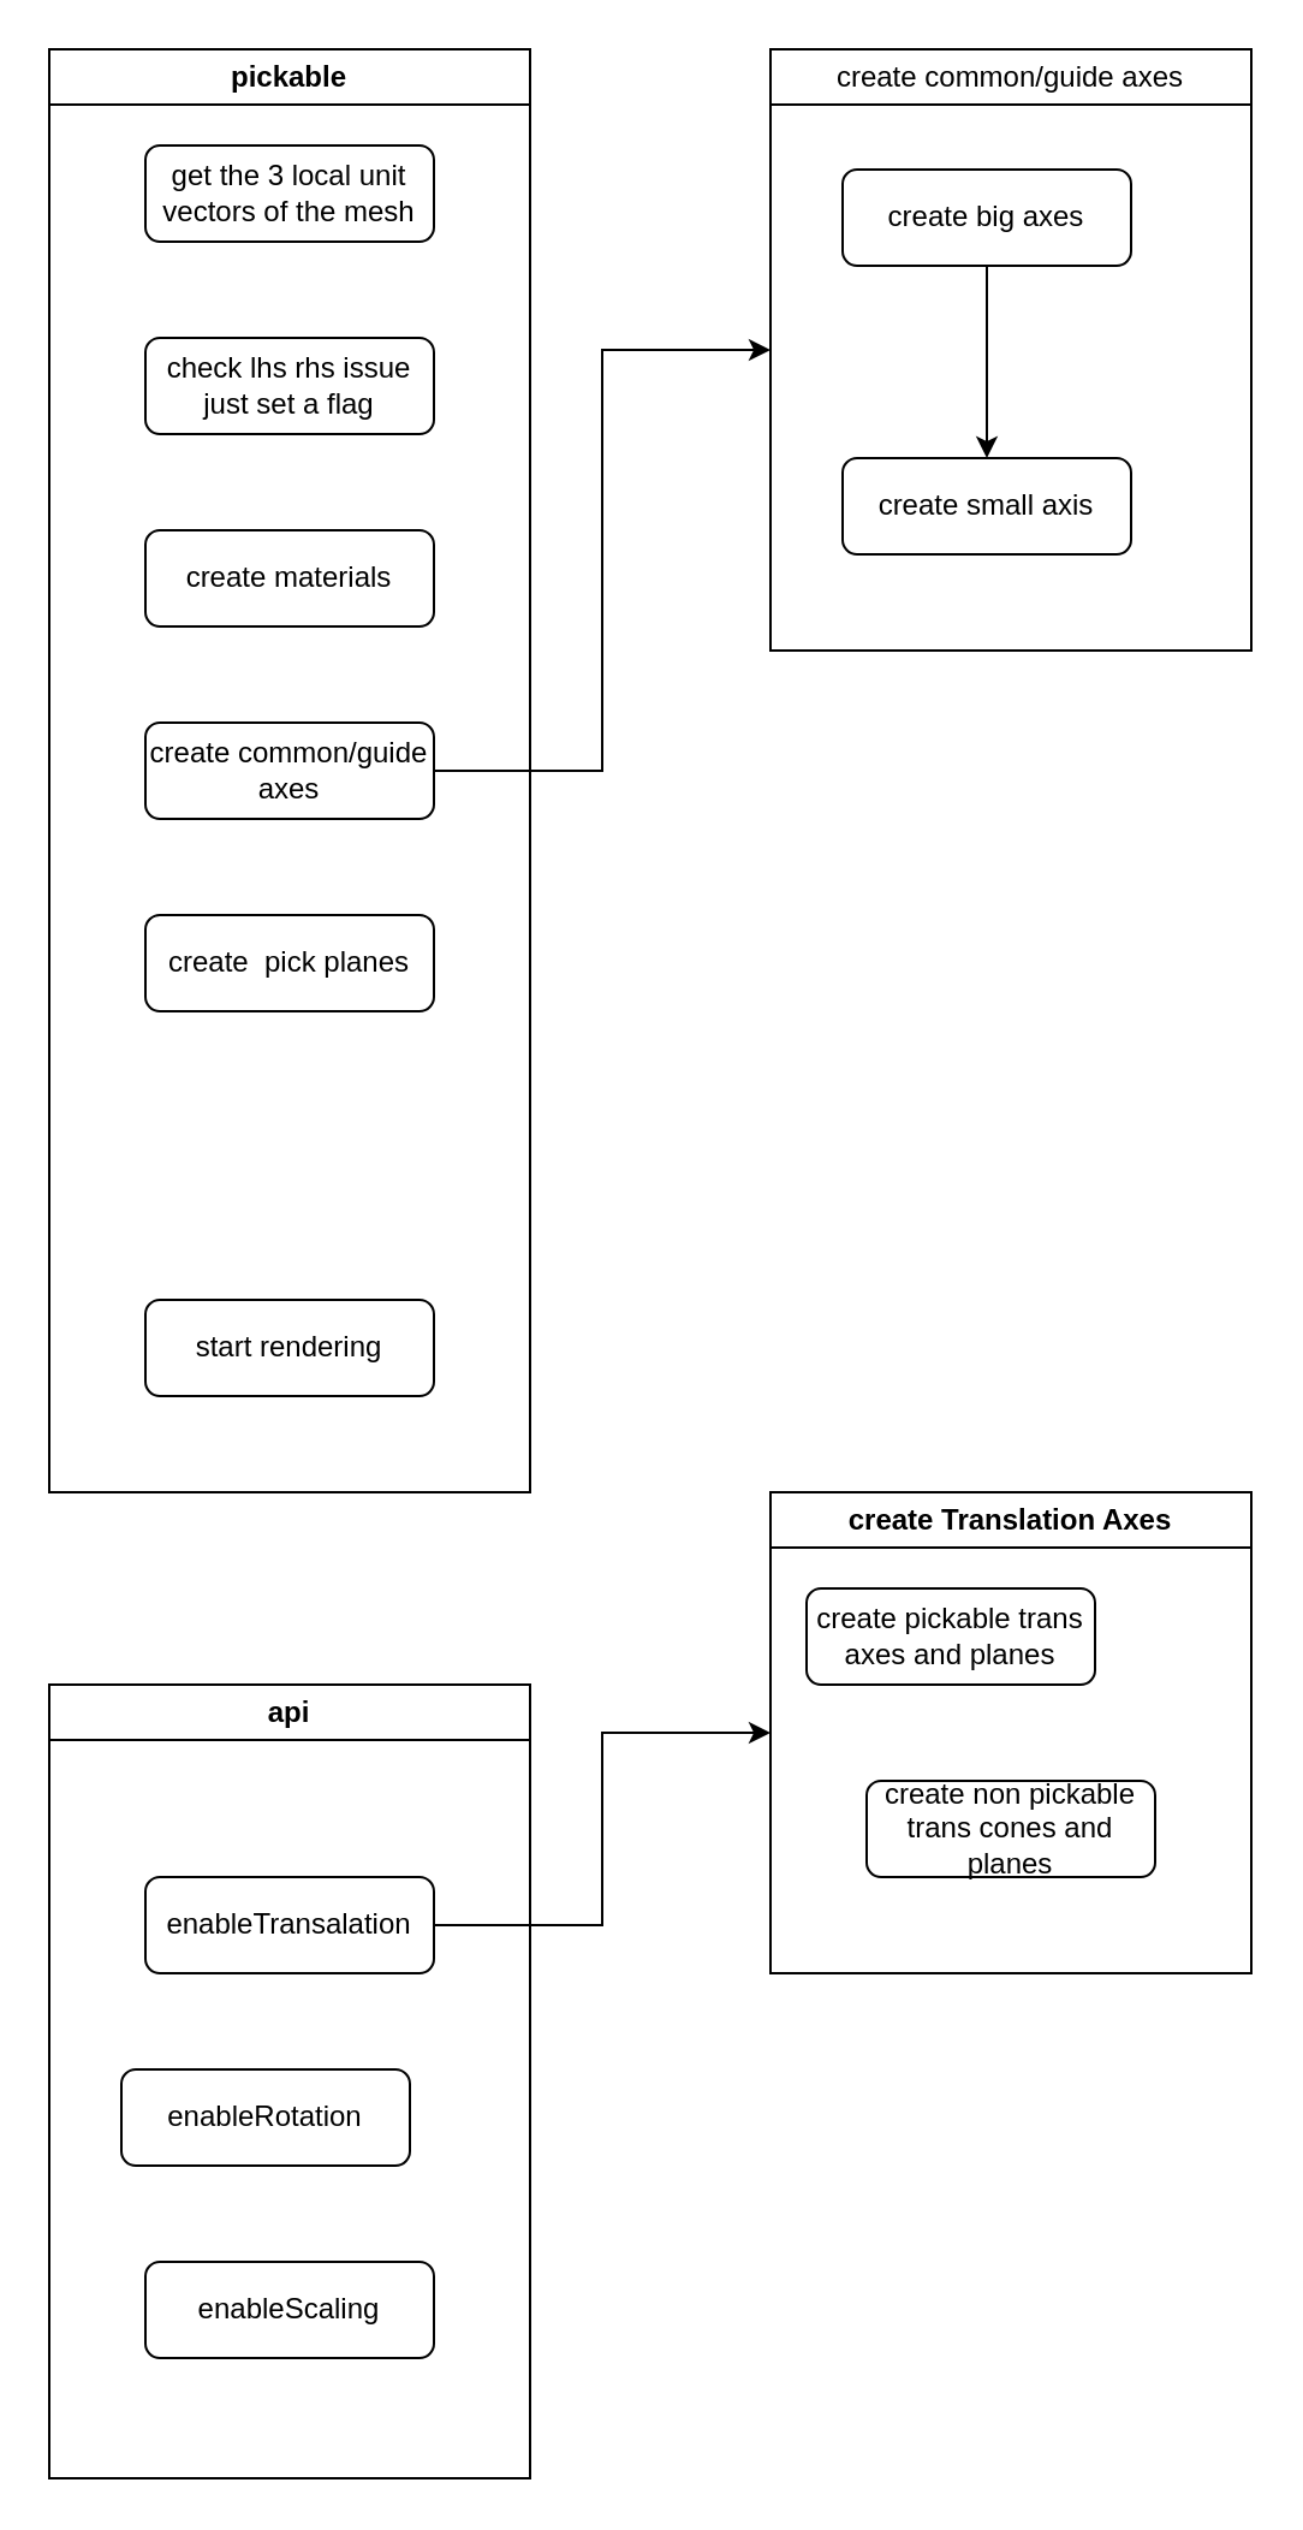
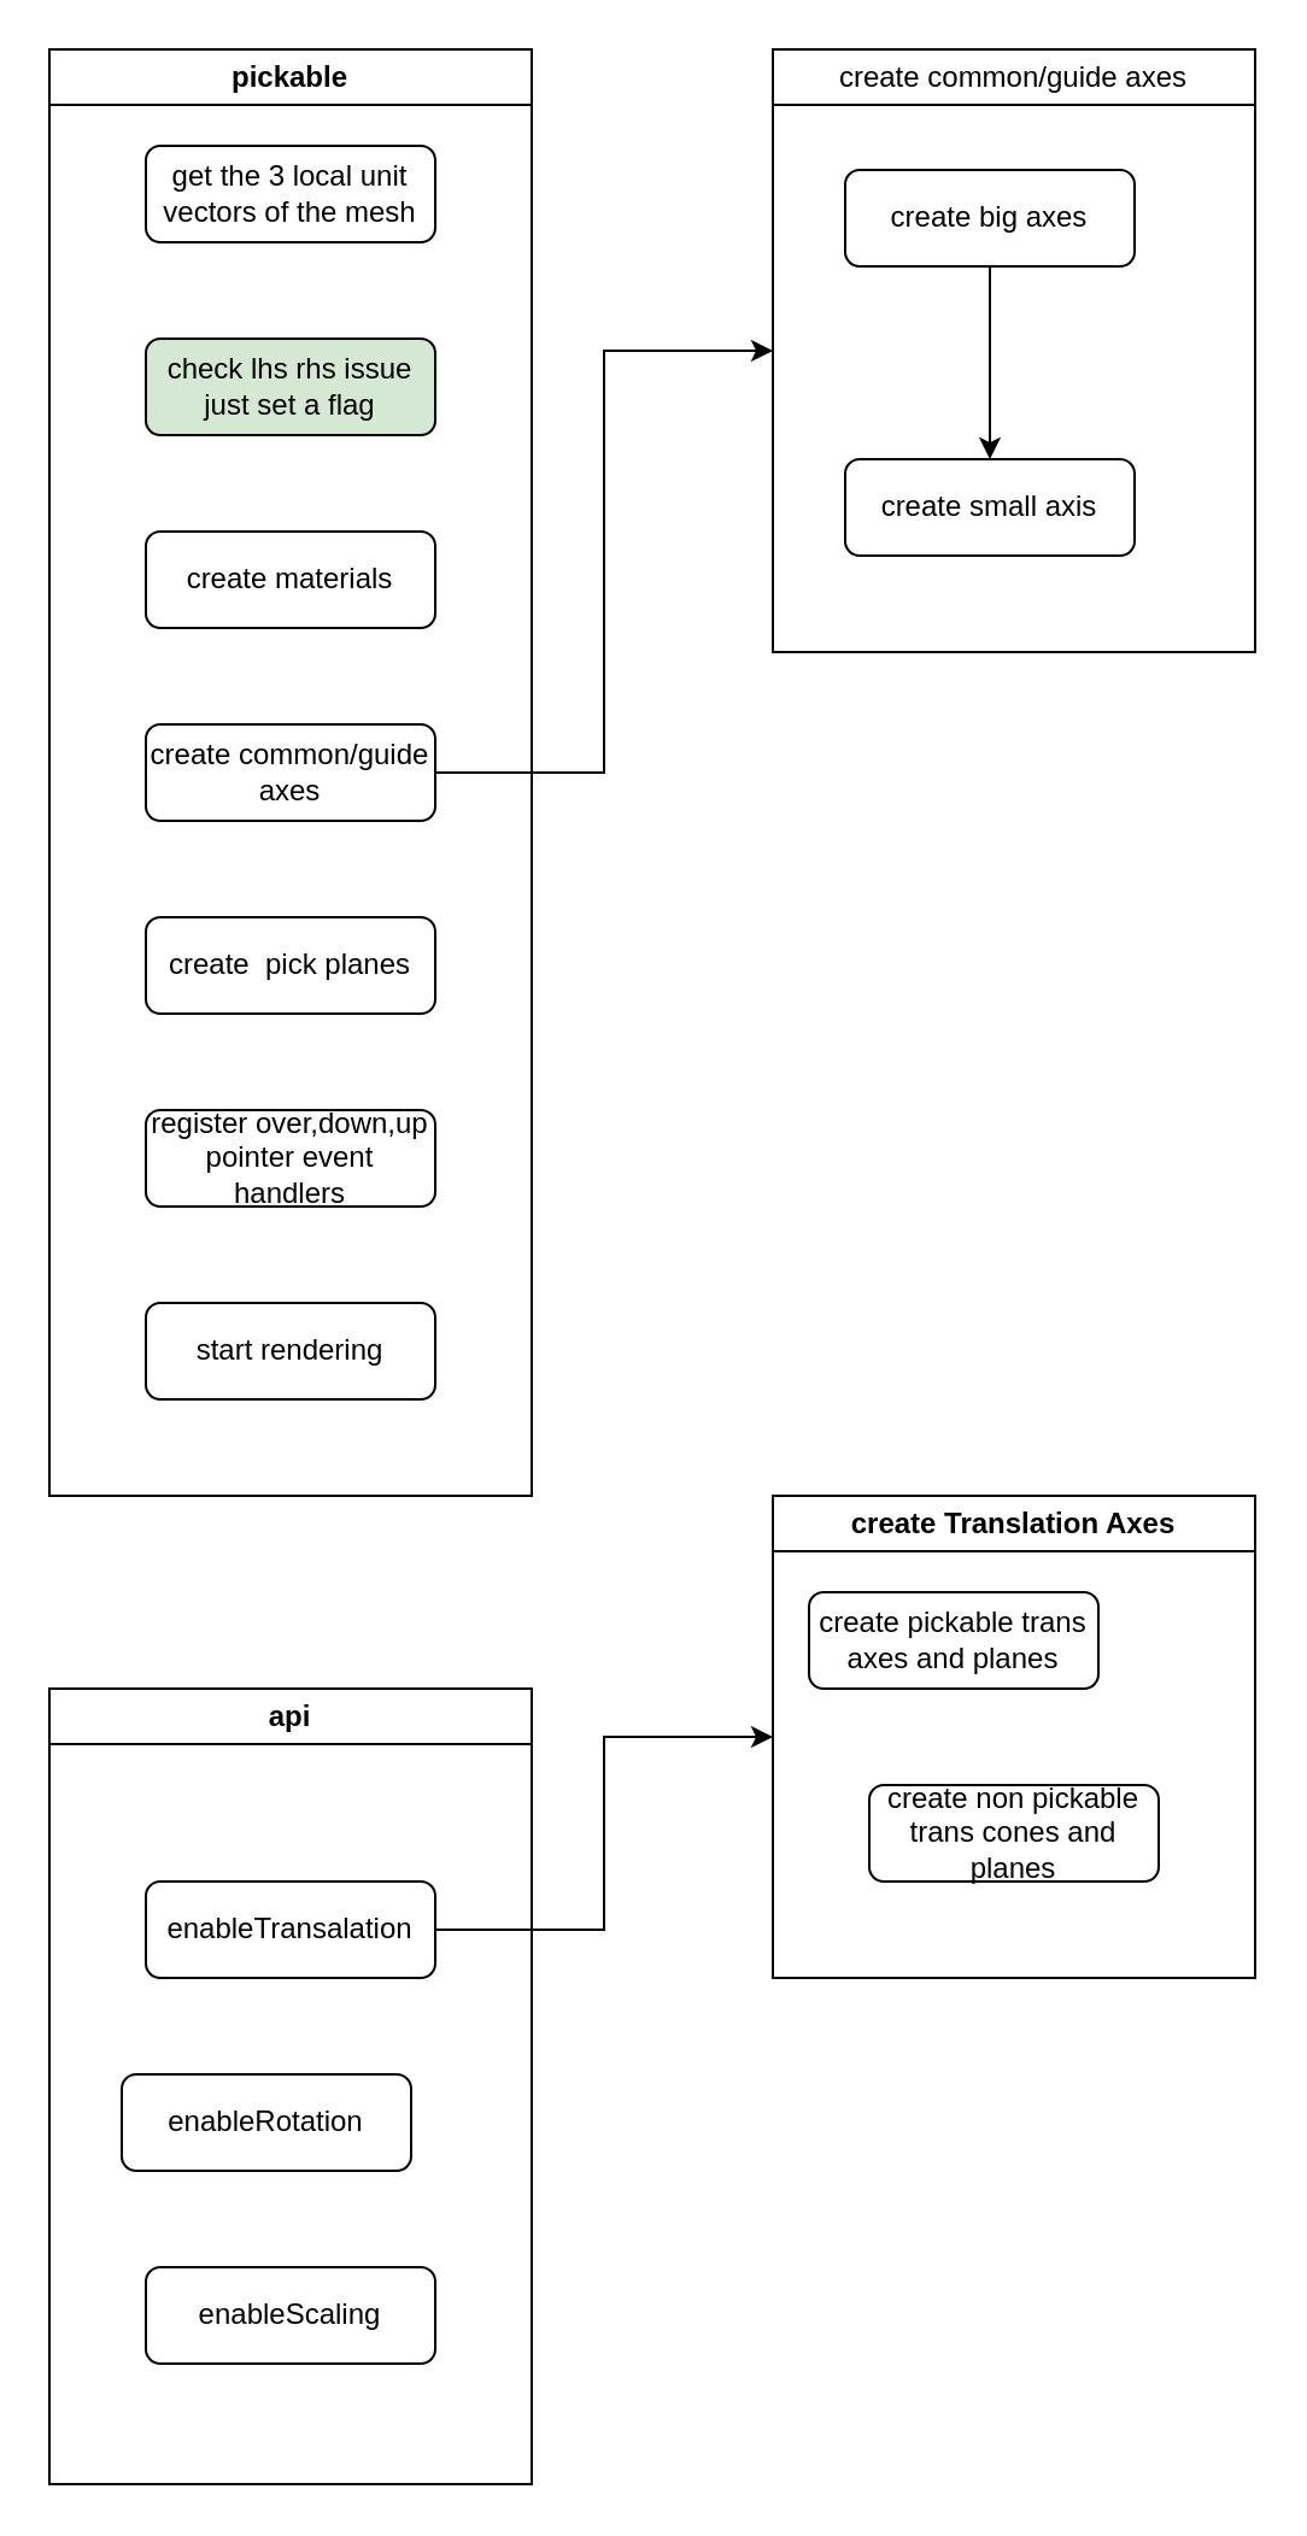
- <mxCell id="9" value="check lhs rhs issue&lt;br&gt;just set a flag" style="rounded=1;whiteSpace=wrap;html=1;fontSize=12;glass=0;strokeWidth=1;shadow=0;" parent="4" vertex="1"><mxGeometry x="40" y="120" width="120" height="40" as="geometry" /></mxCell>
+ <mxCell id="9" value="check lhs rhs issue&lt;br&gt;just set a flag" style="rounded=1;whiteSpace=wrap;html=1;fontSize=12;glass=0;strokeWidth=1;shadow=0;fillColor=#d5e8d4;" parent="4" vertex="1"><mxGeometry x="40" y="120" width="120" height="40" as="geometry" /></mxCell>
+ <mxCell id="6" value="register over,down,up pointer event handlers" style="rounded=1;whiteSpace=wrap;html=1;fontSize=12;glass=0;strokeWidth=1;shadow=0;" vertex="1" parent="4"><mxGeometry x="40" y="440" width="120" height="40" as="geometry" /></mxCell>
